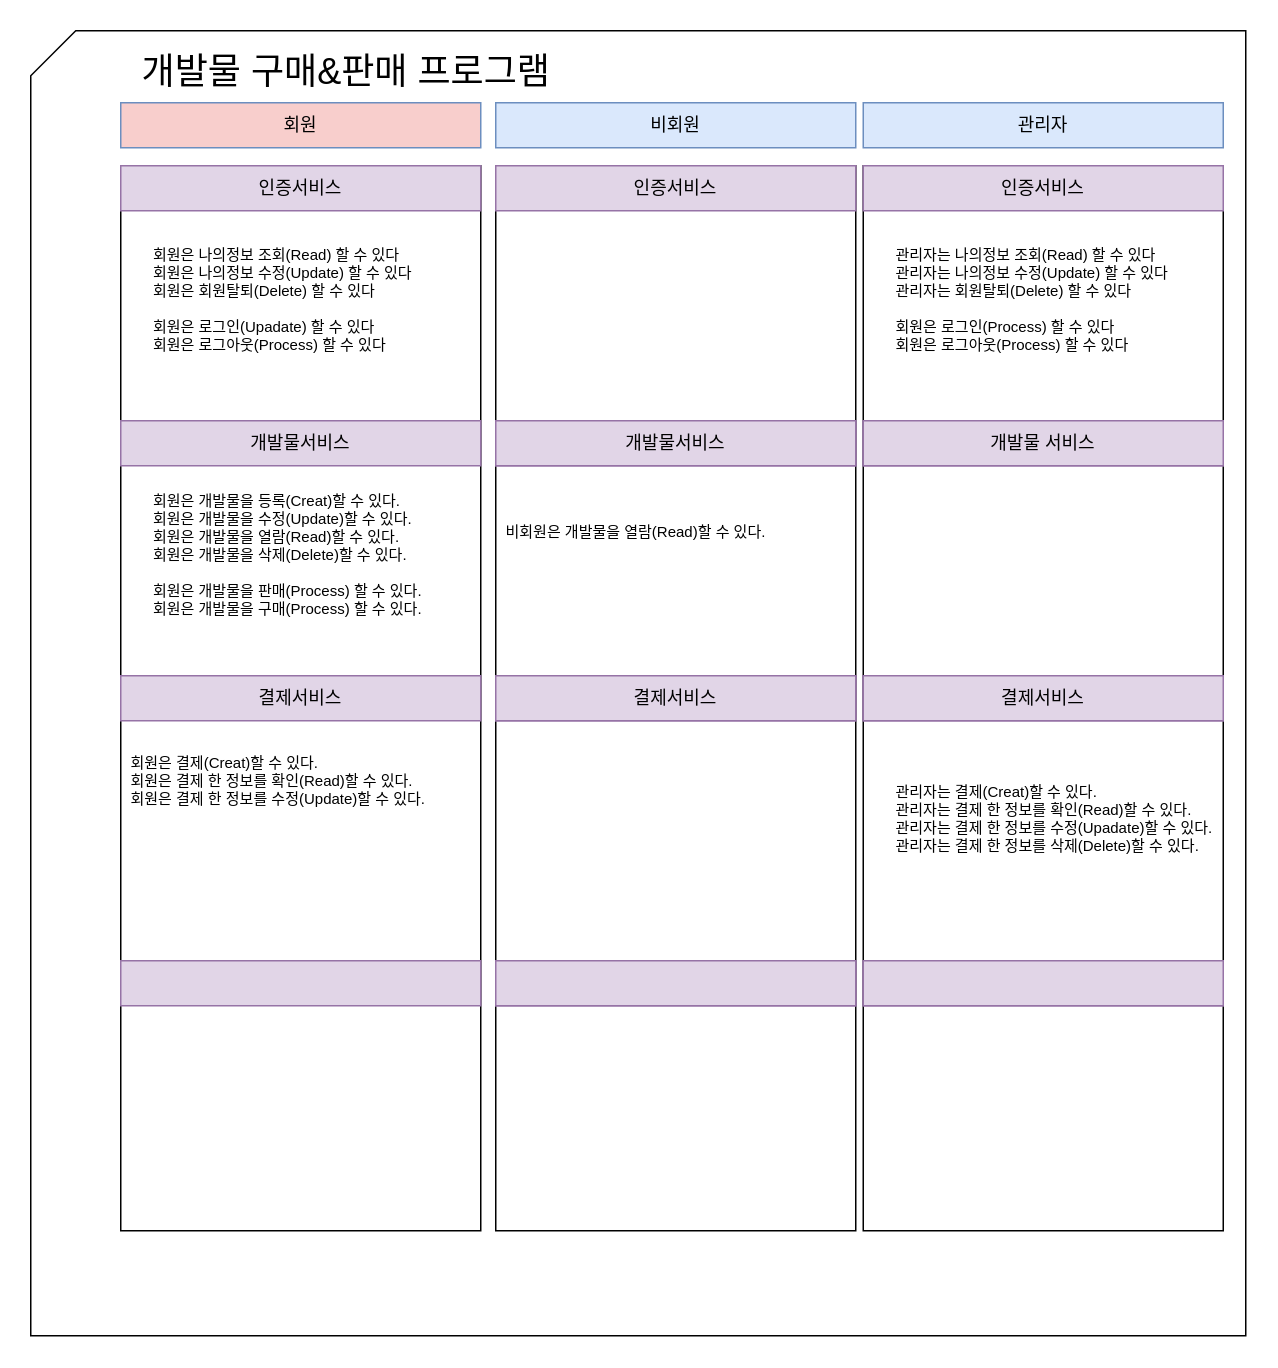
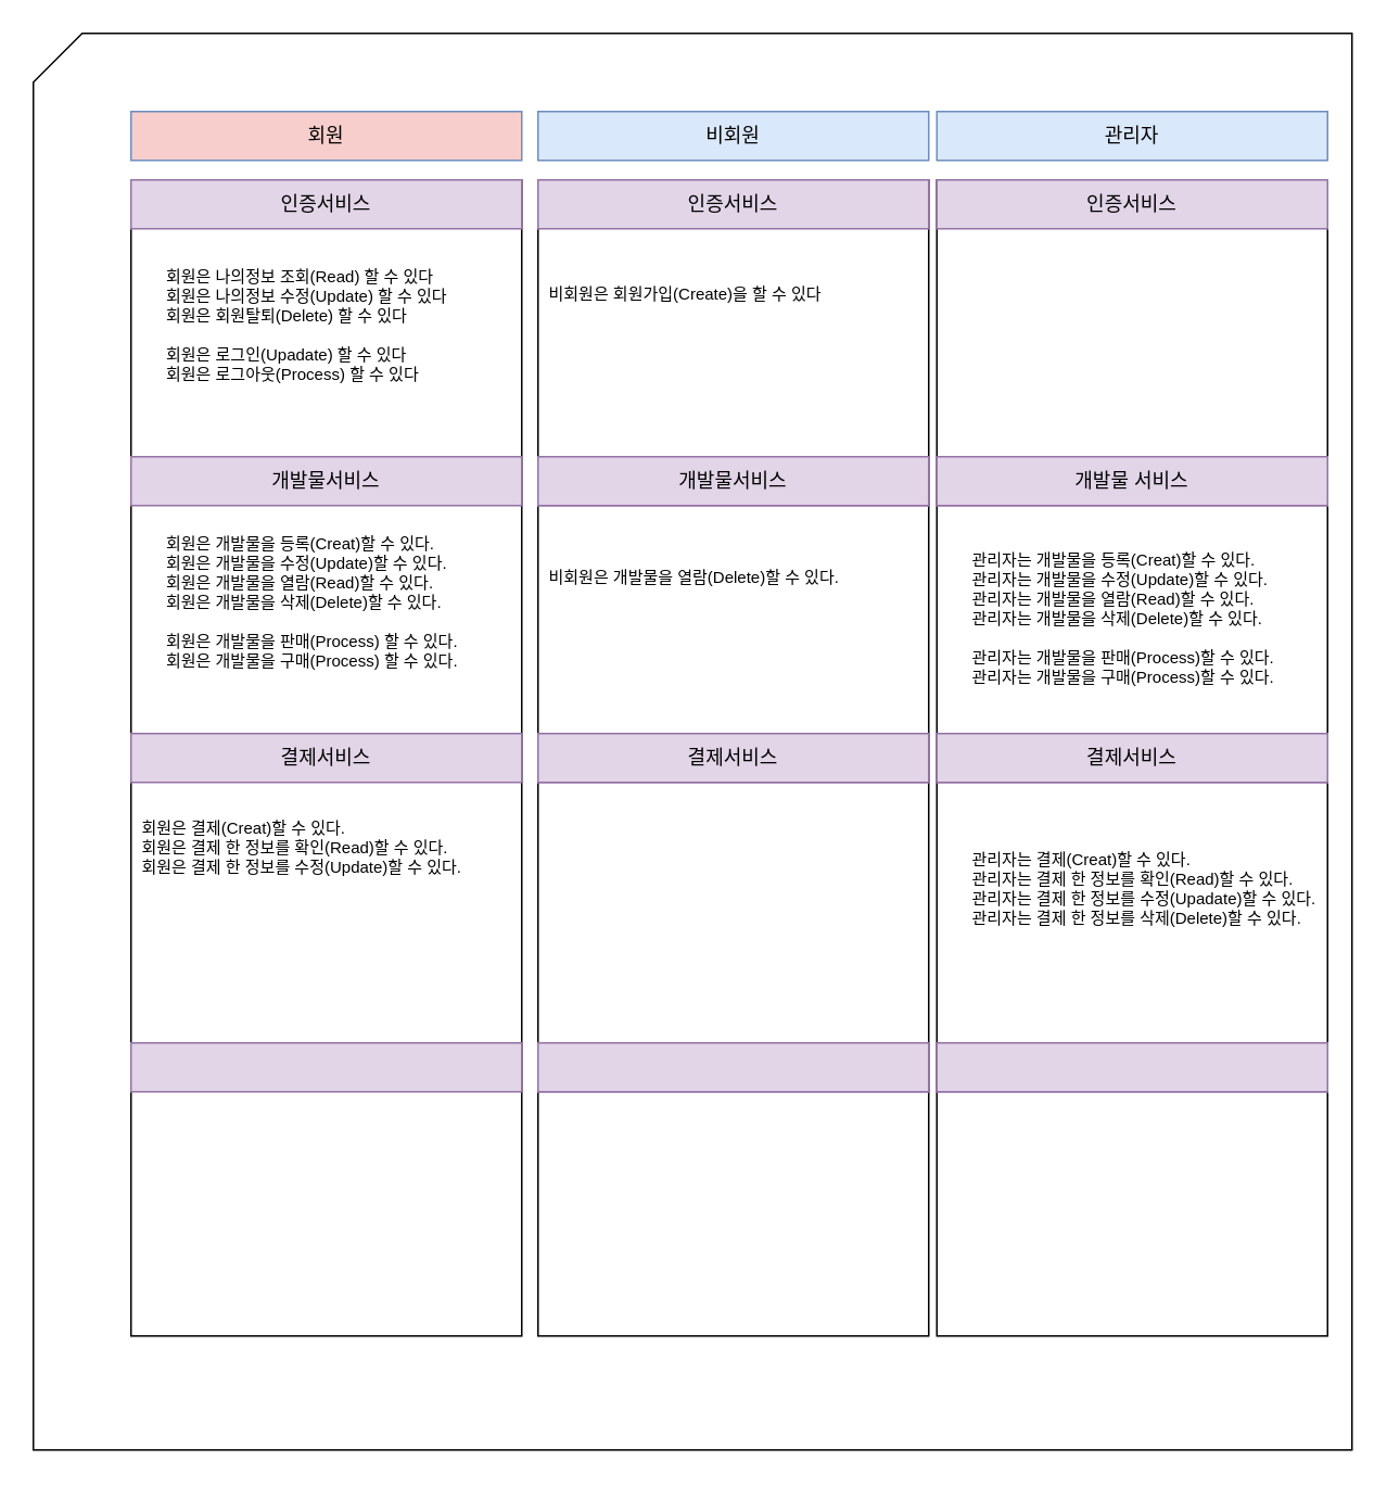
- <mxCell id="15" value="&lt;span style=&quot;font-size: 24px;&quot;&gt;개발물 구매&amp;amp;판매 프로그램&lt;/span&gt;" style="text;html=1;align=center;verticalAlign=middle;resizable=0;points=[];autosize=1;strokeColor=none;fillColor=none;" vertex="1" parent="1"><mxGeometry x="80" y="28" width="300" height="40" as="geometry" /></mxCell>
+ <mxCell id="21" value="&lt;br&gt;&lt;div&gt;비회원은 회원가입(Create)을 할 수 있다&lt;/div&gt;&lt;div&gt;&lt;br&gt;&lt;/div&gt;" style="text;html=1;align=left;verticalAlign=middle;resizable=0;points=[];autosize=1;strokeColor=none;fillColor=none;fontSize=10;" vertex="1" parent="1"><mxGeometry x="335" y="155" width="190" height="50" as="geometry" /></mxCell>
- <mxCell id="35" value="&lt;div&gt;&lt;span style=&quot;background-color: transparent; color: light-dark(rgb(0, 0, 0), rgb(255, 255, 255));&quot;&gt;관리자는&amp;nbsp;나의정보 조회(Read) 할 수 있다&lt;/span&gt;&lt;/div&gt;&lt;div&gt;관리자는 나의정보 수정(Update) 할 수 있다&lt;/div&gt;&lt;div&gt;관리자는 회원탈퇴(Delete) 할 수 있다&lt;/div&gt;&lt;div&gt;&lt;br&gt;&lt;/div&gt;&lt;div&gt;회원은 로그인(Process) 할 수 있다&lt;/div&gt;&lt;div&gt;회원은 로그아웃&lt;span style=&quot;background-color: transparent; color: light-dark(rgb(0, 0, 0), rgb(255, 255, 255));&quot;&gt;(Process)&lt;/span&gt;&lt;span style=&quot;background-color: transparent; color: light-dark(rgb(0, 0, 0), rgb(255, 255, 255));&quot;&gt;&amp;nbsp;할 수 있다&lt;/span&gt;&lt;/div&gt;&lt;div&gt;&lt;br&gt;&lt;/div&gt;" style="text;html=1;align=left;verticalAlign=middle;resizable=0;points=[];autosize=1;strokeColor=none;fillColor=none;fontSize=10;" vertex="1" parent="1"><mxGeometry x="595" y="155" width="210" height="100" as="geometry" /></mxCell>
- <mxCell id="22" value="비회원은 개발물을 열람(Read)할 수 있다.&lt;br&gt;&lt;div&gt;&lt;br&gt;&lt;/div&gt;" style="text;html=1;align=left;verticalAlign=middle;resizable=0;points=[];autosize=1;strokeColor=none;fillColor=none;fontSize=10;" vertex="1" parent="1"><mxGeometry x="335" y="340" width="200" height="40" as="geometry" /></mxCell>
+ <mxCell id="22" value="비회원은 개발물을 열람(Delete)할 수 있다.&lt;br&gt;&lt;div&gt;&lt;br&gt;&lt;/div&gt;" style="text;html=1;align=left;verticalAlign=middle;resizable=0;points=[];autosize=1;strokeColor=none;fillColor=none;fontSize=10;" vertex="1" parent="1"><mxGeometry x="335" y="340" width="200" height="40" as="geometry" /></mxCell>
+ <mxCell id="36" value="&lt;div&gt;&lt;span style=&quot;background-color: transparent; color: light-dark(rgb(0, 0, 0), rgb(255, 255, 255));&quot;&gt;관리자는 개발물을 등록(Creat)할 수 있다.&lt;/span&gt;&lt;/div&gt;&lt;div&gt;&lt;span style=&quot;background-color: transparent; color: light-dark(rgb(0, 0, 0), rgb(255, 255, 255));&quot;&gt;관리자는 개발물을 수정(Update)할 수 있다.&lt;/span&gt;&lt;/div&gt;&lt;div&gt;&lt;span style=&quot;background-color: transparent; color: light-dark(rgb(0, 0, 0), rgb(255, 255, 255));&quot;&gt;관리자는 개발물을 열람(Read)할 수 있다&lt;/span&gt;&lt;span style=&quot;background-color: transparent; color: light-dark(rgb(0, 0, 0), rgb(255, 255, 255));&quot;&gt;.&lt;/span&gt;&lt;/div&gt;&lt;div&gt;&lt;span style=&quot;background-color: transparent; color: light-dark(rgb(0, 0, 0), rgb(255, 255, 255));&quot;&gt;관리자는 개발물을 삭제(Delete)할 수 있다.&lt;/span&gt;&lt;/div&gt;&lt;div&gt;&lt;span style=&quot;background-color: transparent; color: light-dark(rgb(0, 0, 0), rgb(255, 255, 255));&quot;&gt;&lt;br&gt;&lt;/span&gt;&lt;/div&gt;&lt;div&gt;관리자는 개발물을 판매(Process)할 수 있다.&lt;/div&gt;&lt;div&gt;관리자는 개발물을 구매(Process)할 수 있다.&lt;/div&gt;&lt;div style=&quot;text-align: center;&quot;&gt;&lt;br&gt;&lt;/div&gt;" style="text;html=1;align=left;verticalAlign=middle;resizable=0;points=[];autosize=1;strokeColor=none;fillColor=none;fontSize=10;" vertex="1" parent="1"><mxGeometry x="595" y="330" width="210" height="110" as="geometry" /></mxCell>
